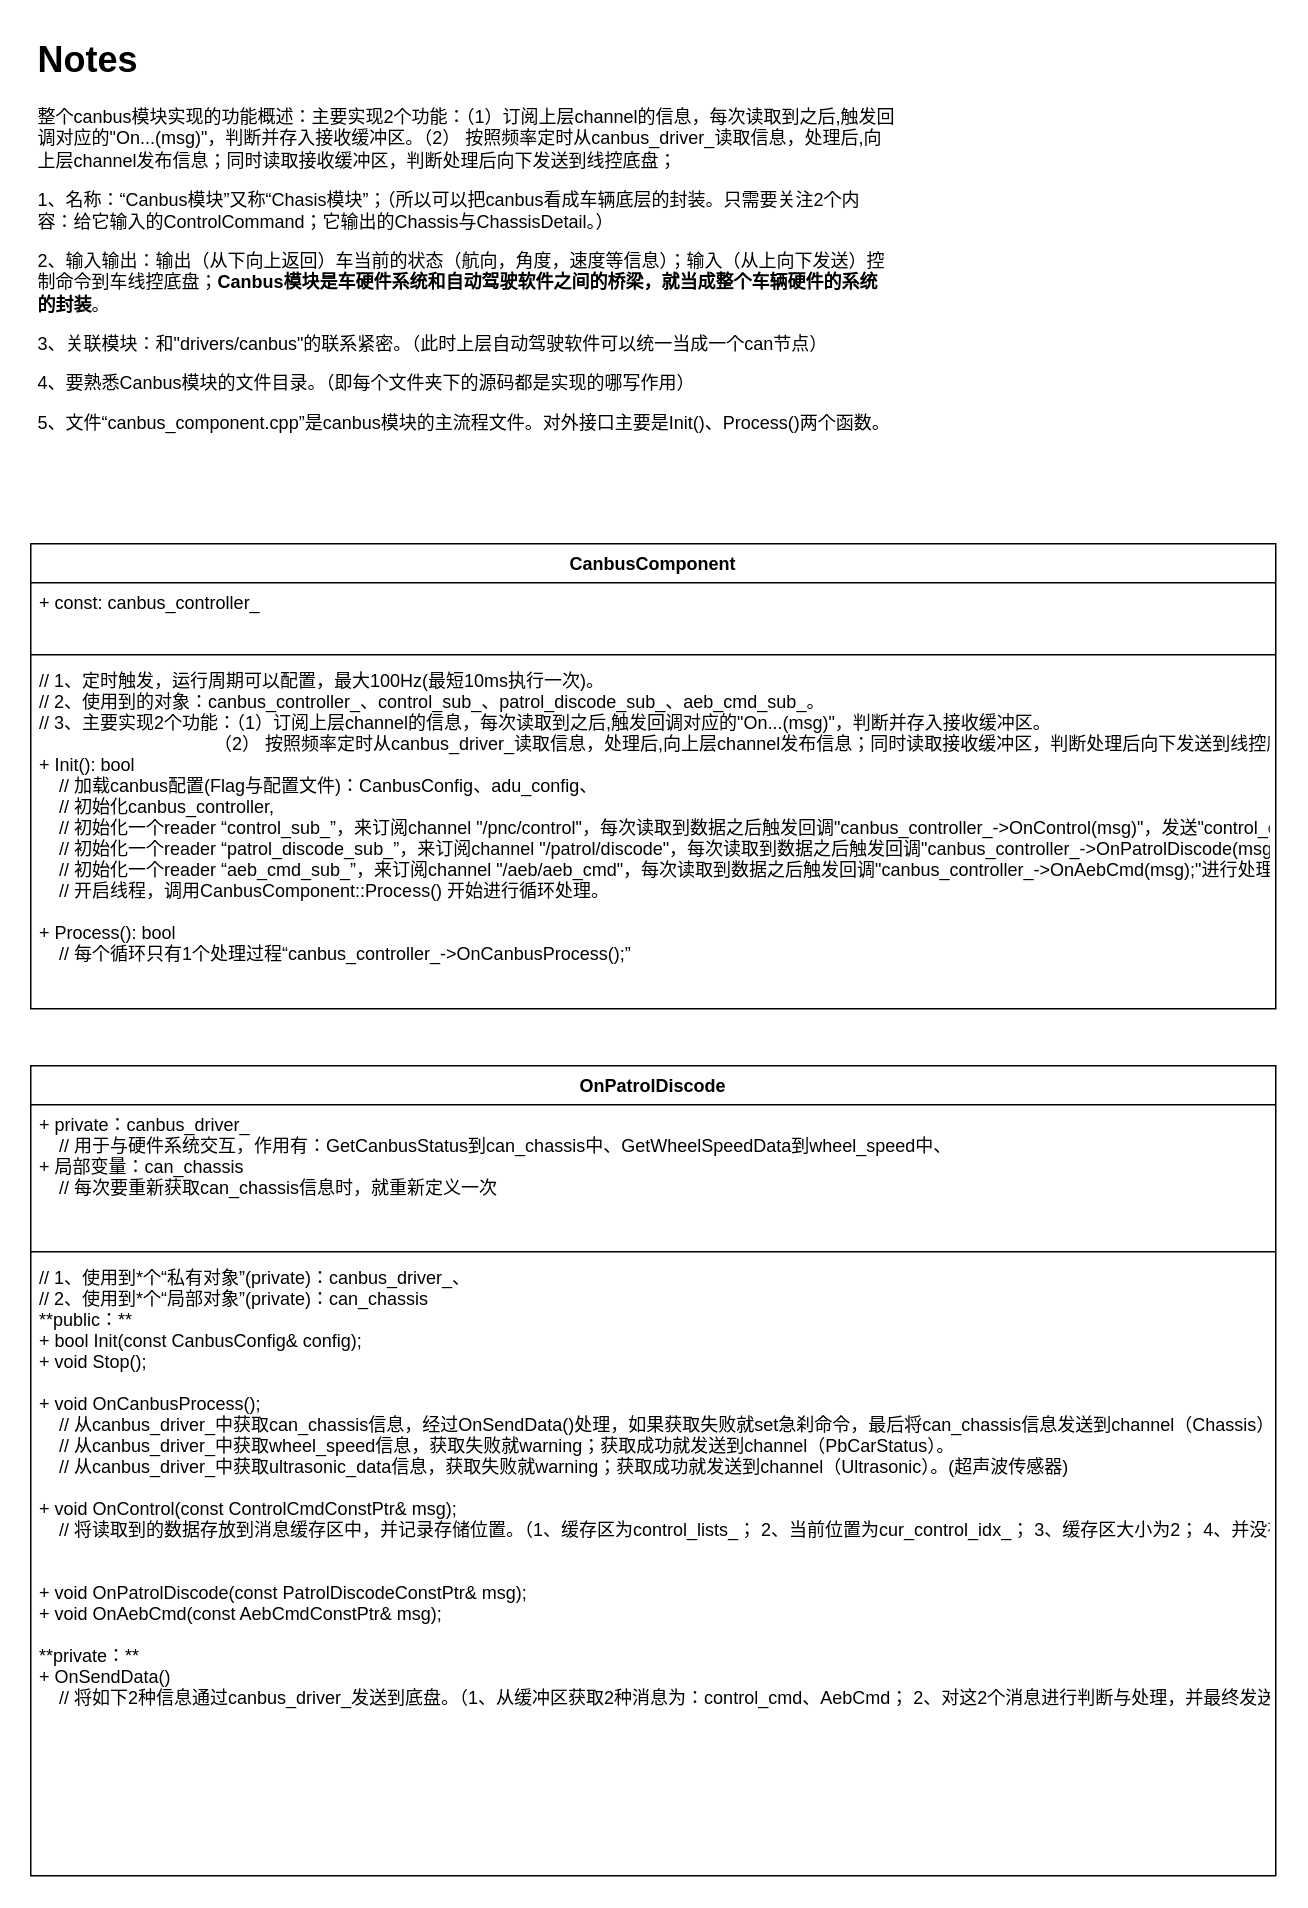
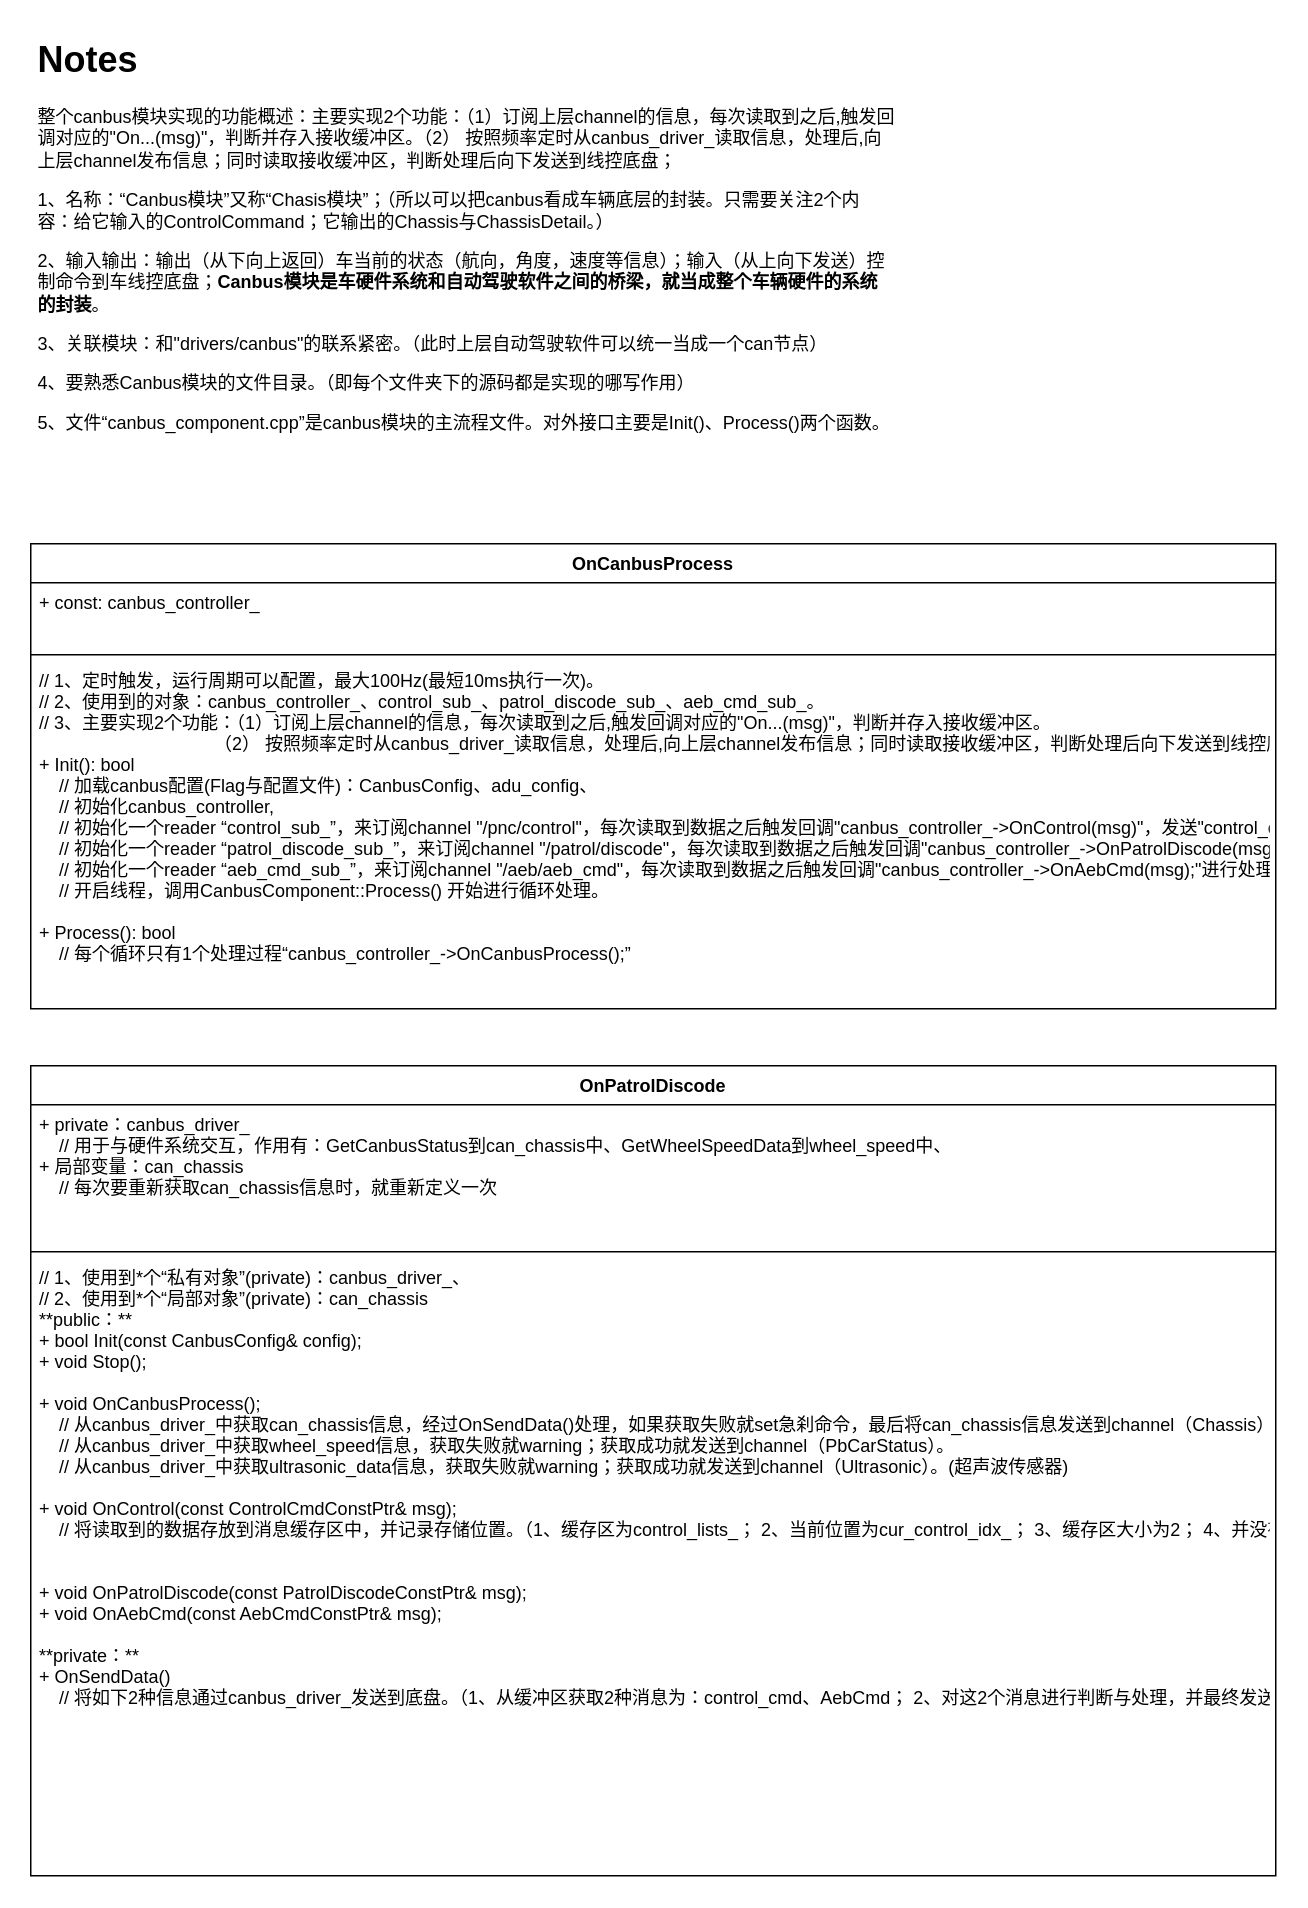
- <mxCell id="3" value="CanbusComponent&#10;&#10;" style="swimlane;fontStyle=1;align=center;verticalAlign=top;childLayout=stackLayout;horizontal=1;startSize=26;horizontalStack=0;resizeParent=1;resizeParentMax=0;resizeLast=0;collapsible=1;marginBottom=0;" vertex="1" parent="1"><mxGeometry x="20" y="362" width="830" height="310" as="geometry" /></mxCell>
+ <mxCell id="3" value="OnCanbusProcess&#10;&#10;" style="swimlane;fontStyle=1;align=center;verticalAlign=top;childLayout=stackLayout;horizontal=1;startSize=26;horizontalStack=0;resizeParent=1;resizeParentMax=0;resizeLast=0;collapsible=1;marginBottom=0;" vertex="1" parent="1"><mxGeometry x="20" y="362" width="830" height="310" as="geometry" /></mxCell>
